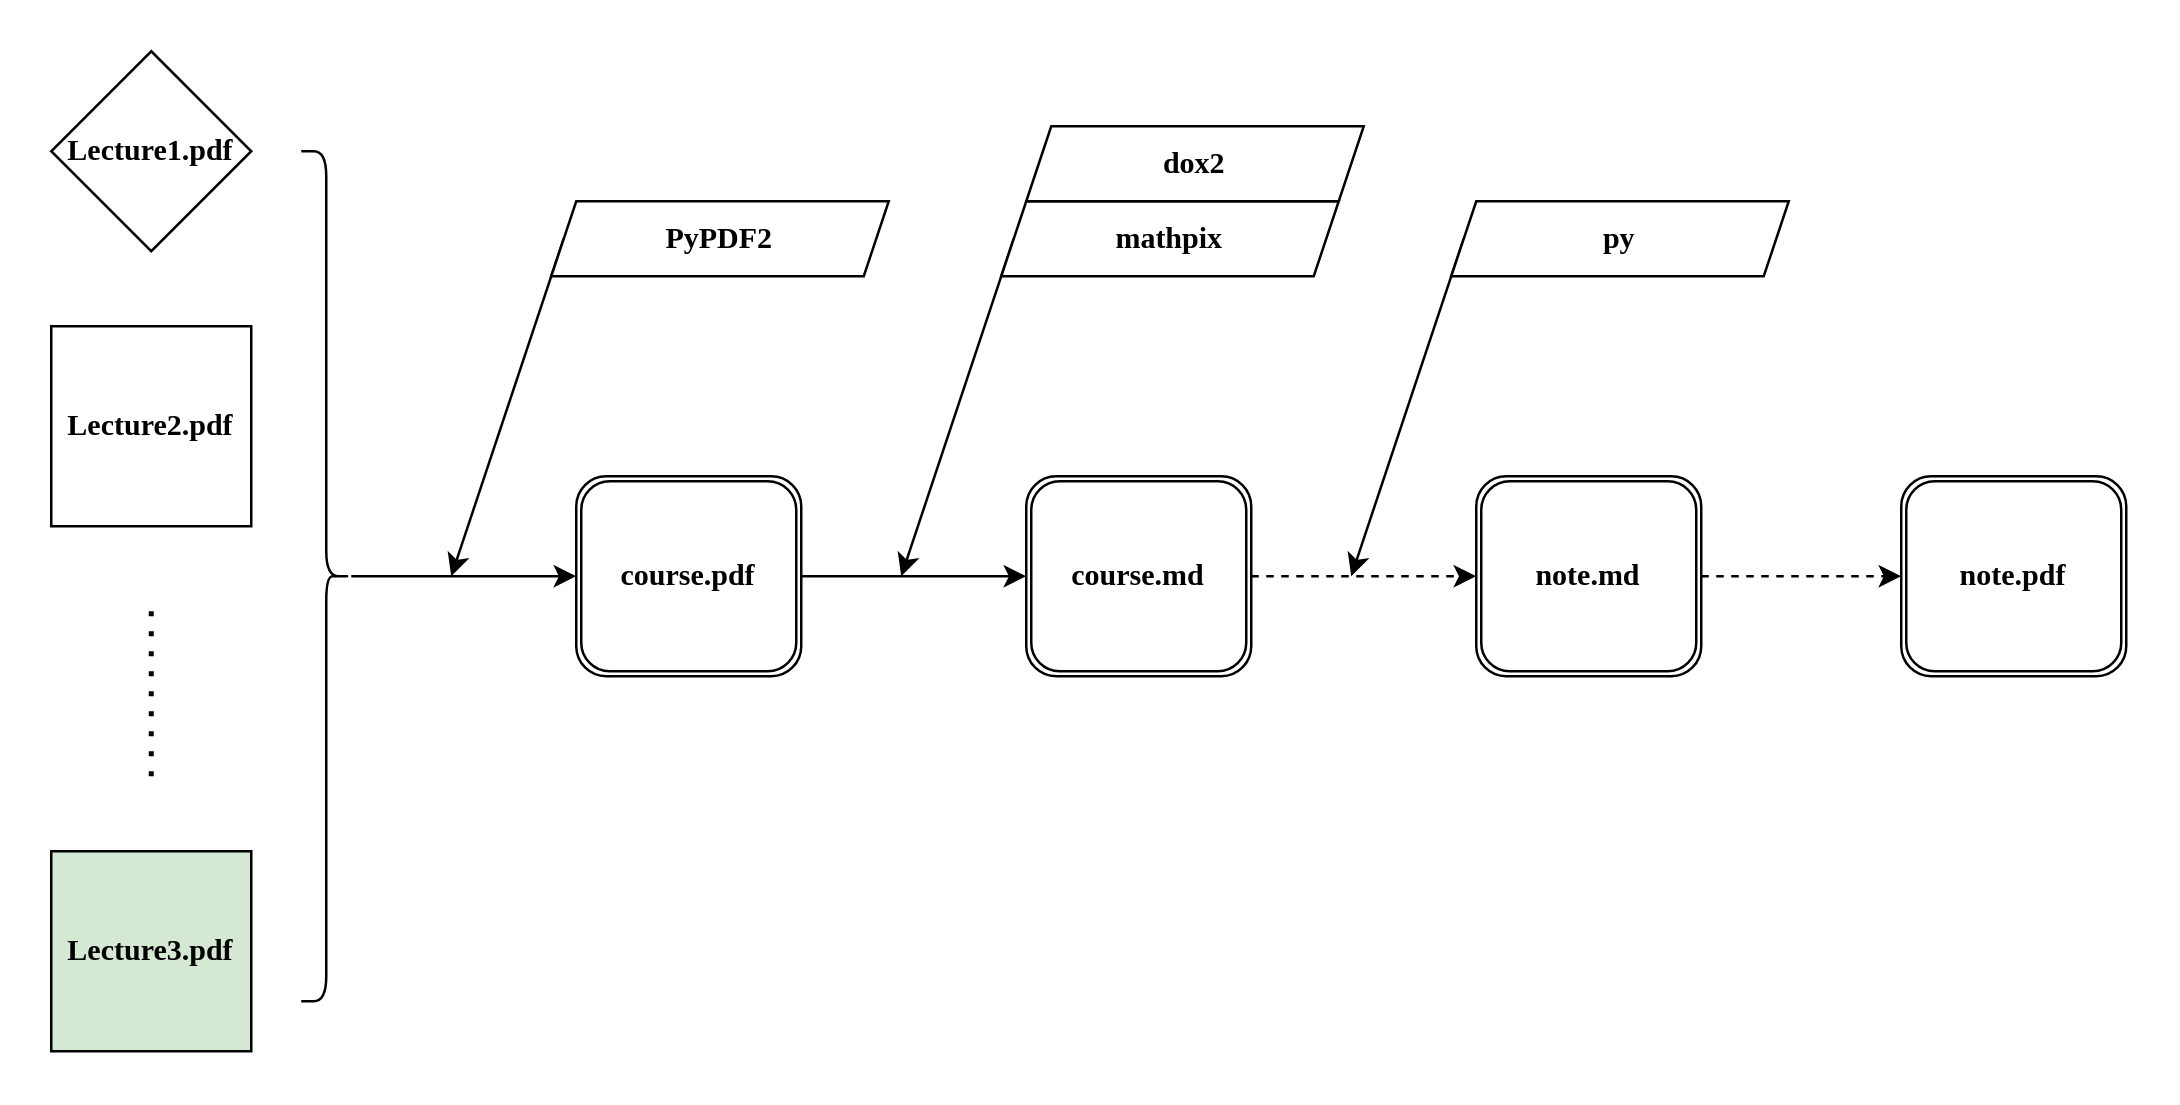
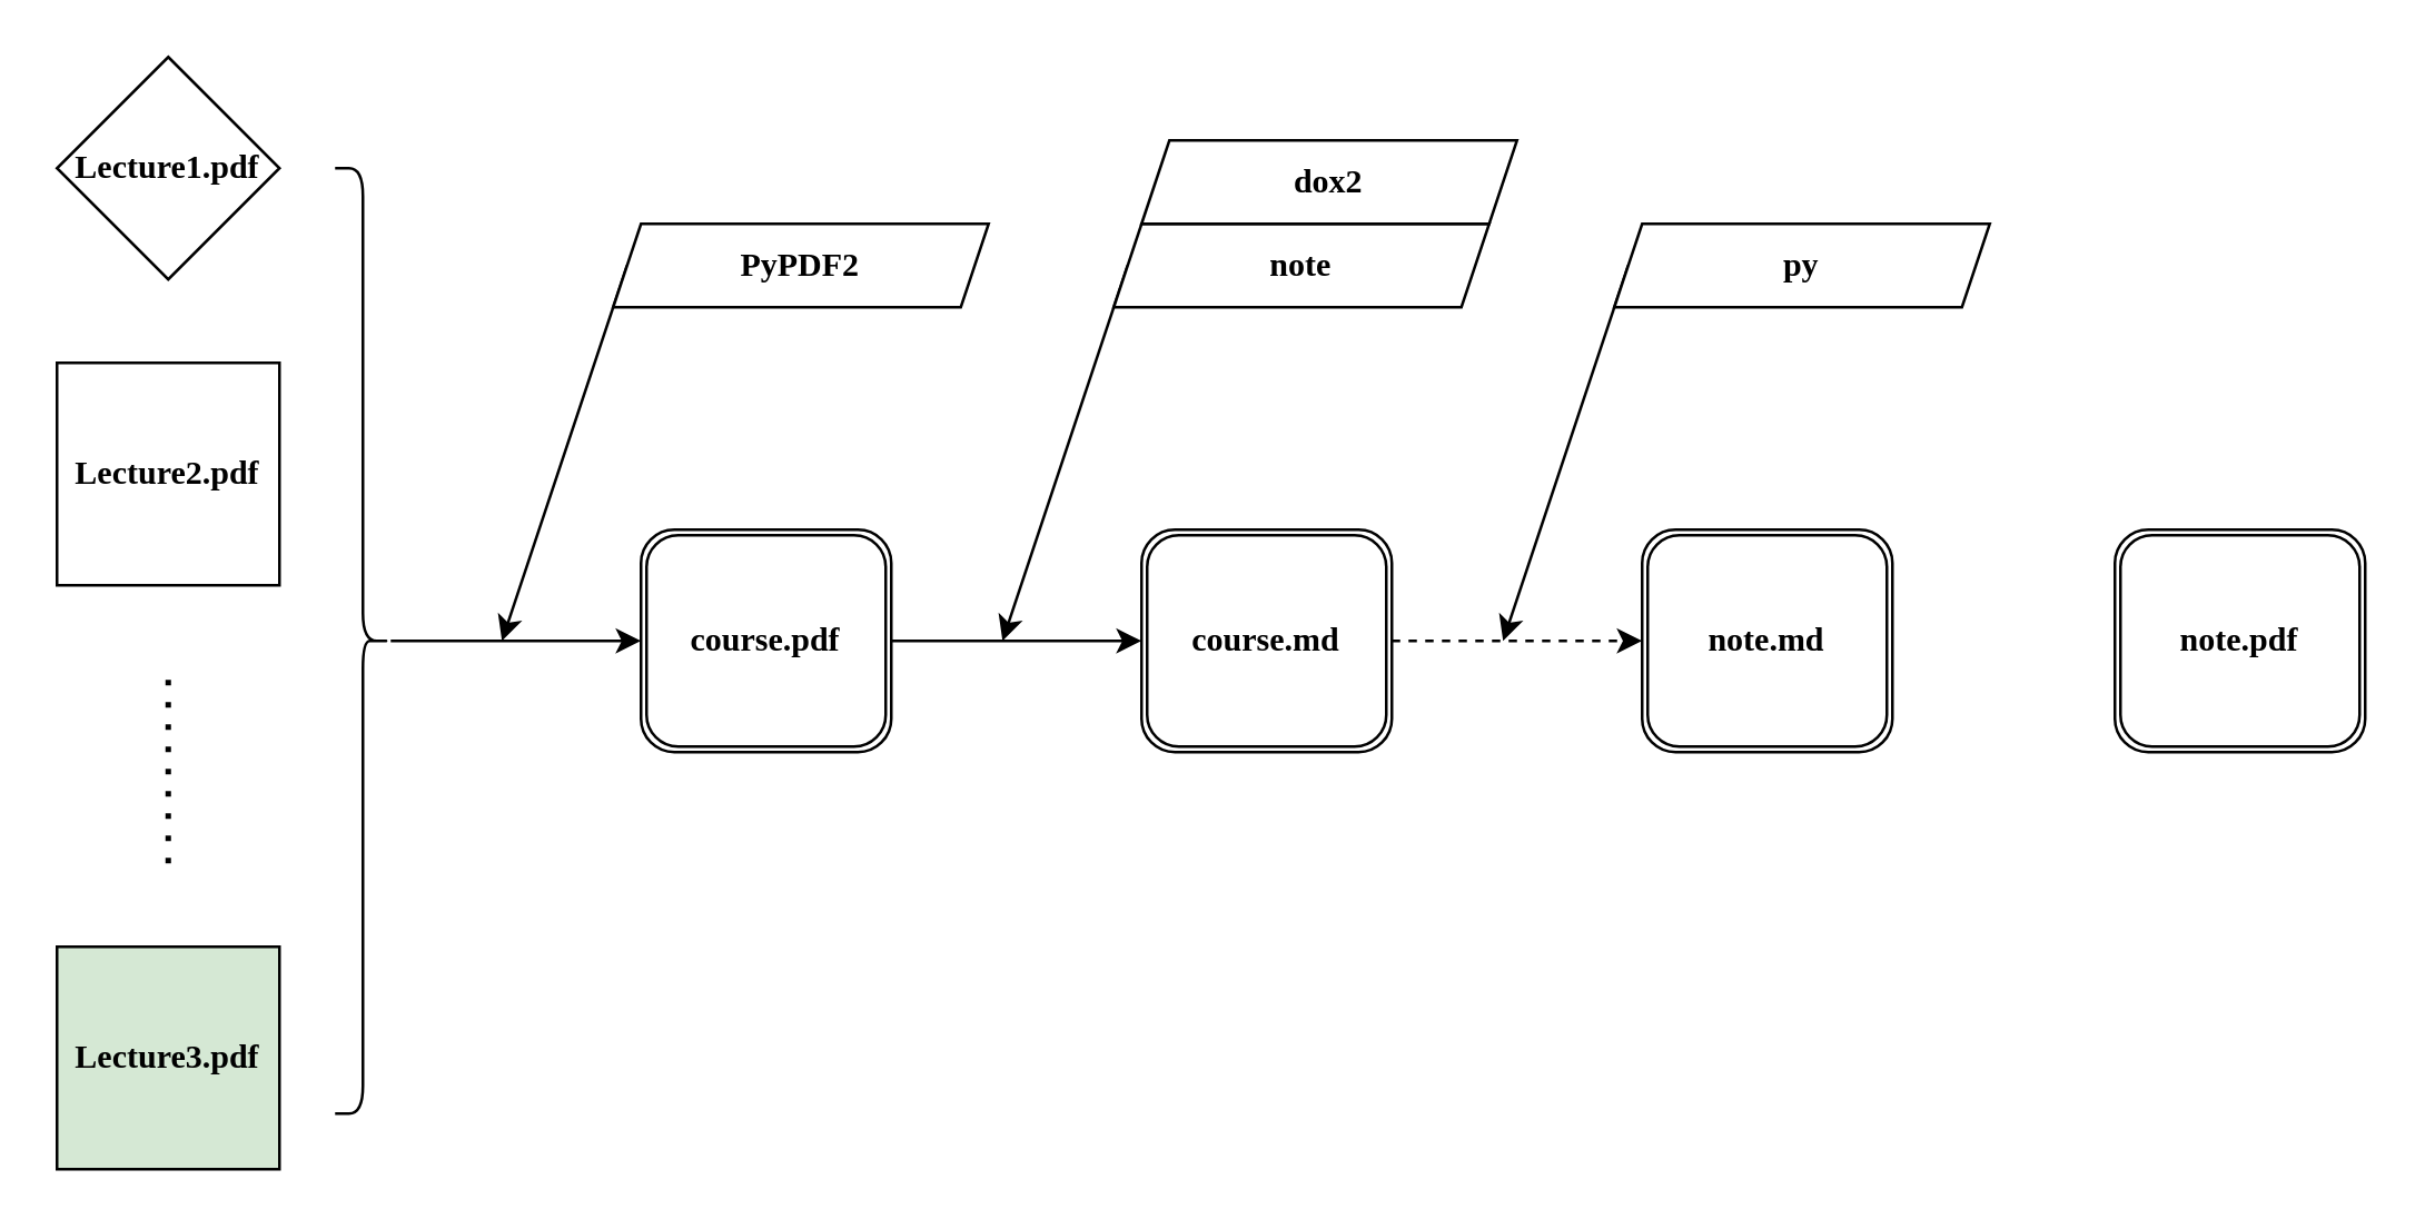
- <mxCell id="13" value="mathpix" style="shape=parallelogram;perimeter=parallelogramPerimeter;whiteSpace=wrap;html=1;fixedSize=1;size=10;fontFamily=Verdana;fontStyle=1" vertex="1" parent="1"><mxGeometry x="400" y="80" width="135" height="30" as="geometry" /></mxCell>
+ <mxCell id="13" value="note" style="shape=parallelogram;perimeter=parallelogramPerimeter;whiteSpace=wrap;html=1;fixedSize=1;size=10;fontFamily=Verdana;fontStyle=1" vertex="1" parent="1"><mxGeometry x="400" y="80" width="135" height="30" as="geometry" /></mxCell>
- <mxCell id="16" style="edgeStyle=orthogonalEdgeStyle;rounded=0;orthogonalLoop=1;jettySize=auto;html=1;entryX=0;entryY=0.5;entryDx=0;entryDy=0;dashed=1;fontFamily=Verdana;fontStyle=1" edge="1" parent="1" source="17" target="21"><mxGeometry relative="1" as="geometry" /></mxCell>
